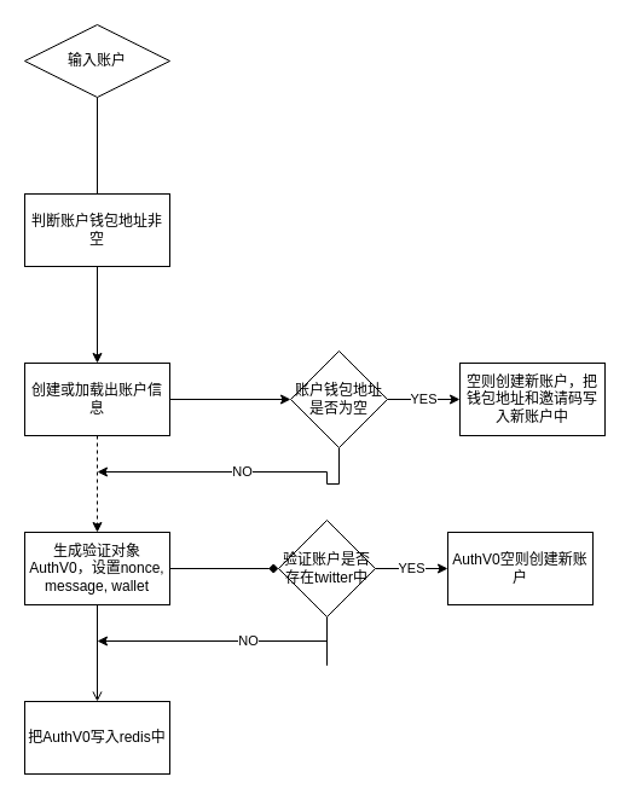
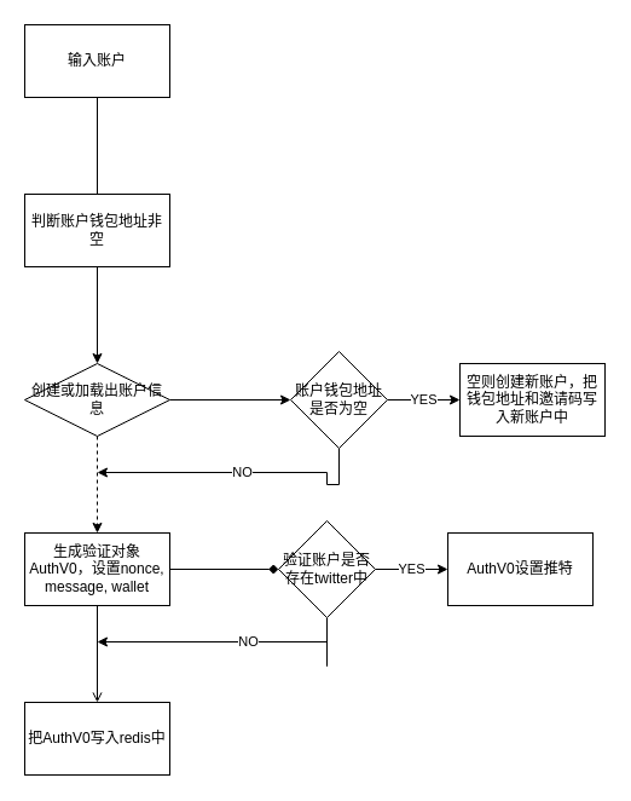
- <mxCell id="3" value="输入账户" style="rhombus;whiteSpace=wrap;html=1;" vertex="1" parent="1"><mxGeometry x="20" y="20" width="120" height="60" as="geometry" /></mxCell>
+ <mxCell id="3" value="输入账户" style="rounded=0;whiteSpace=wrap;html=1;" vertex="1" parent="1"><mxGeometry x="20" y="20" width="120" height="60" as="geometry" /></mxCell>
- <mxCell id="8" value="创建或加载出账户信息" style="rounded=0;whiteSpace=wrap;html=1;" vertex="1" parent="1"><mxGeometry x="20" y="300" width="120" height="60" as="geometry" /></mxCell>
+ <mxCell id="8" value="创建或加载出账户信息" style="rhombus;whiteSpace=wrap;html=1;" vertex="1" parent="1"><mxGeometry x="20" y="300" width="120" height="60" as="geometry" /></mxCell>
- <mxCell id="19" value="AuthV0空则创建新账户" style="whiteSpace=wrap;html=1;rounded=0;" vertex="1" parent="1"><mxGeometry x="370" y="440" width="120" height="60" as="geometry" /></mxCell>
+ <mxCell id="19" value="AuthV0设置推特" style="whiteSpace=wrap;html=1;rounded=0;" vertex="1" parent="1"><mxGeometry x="370" y="440" width="120" height="60" as="geometry" /></mxCell>
